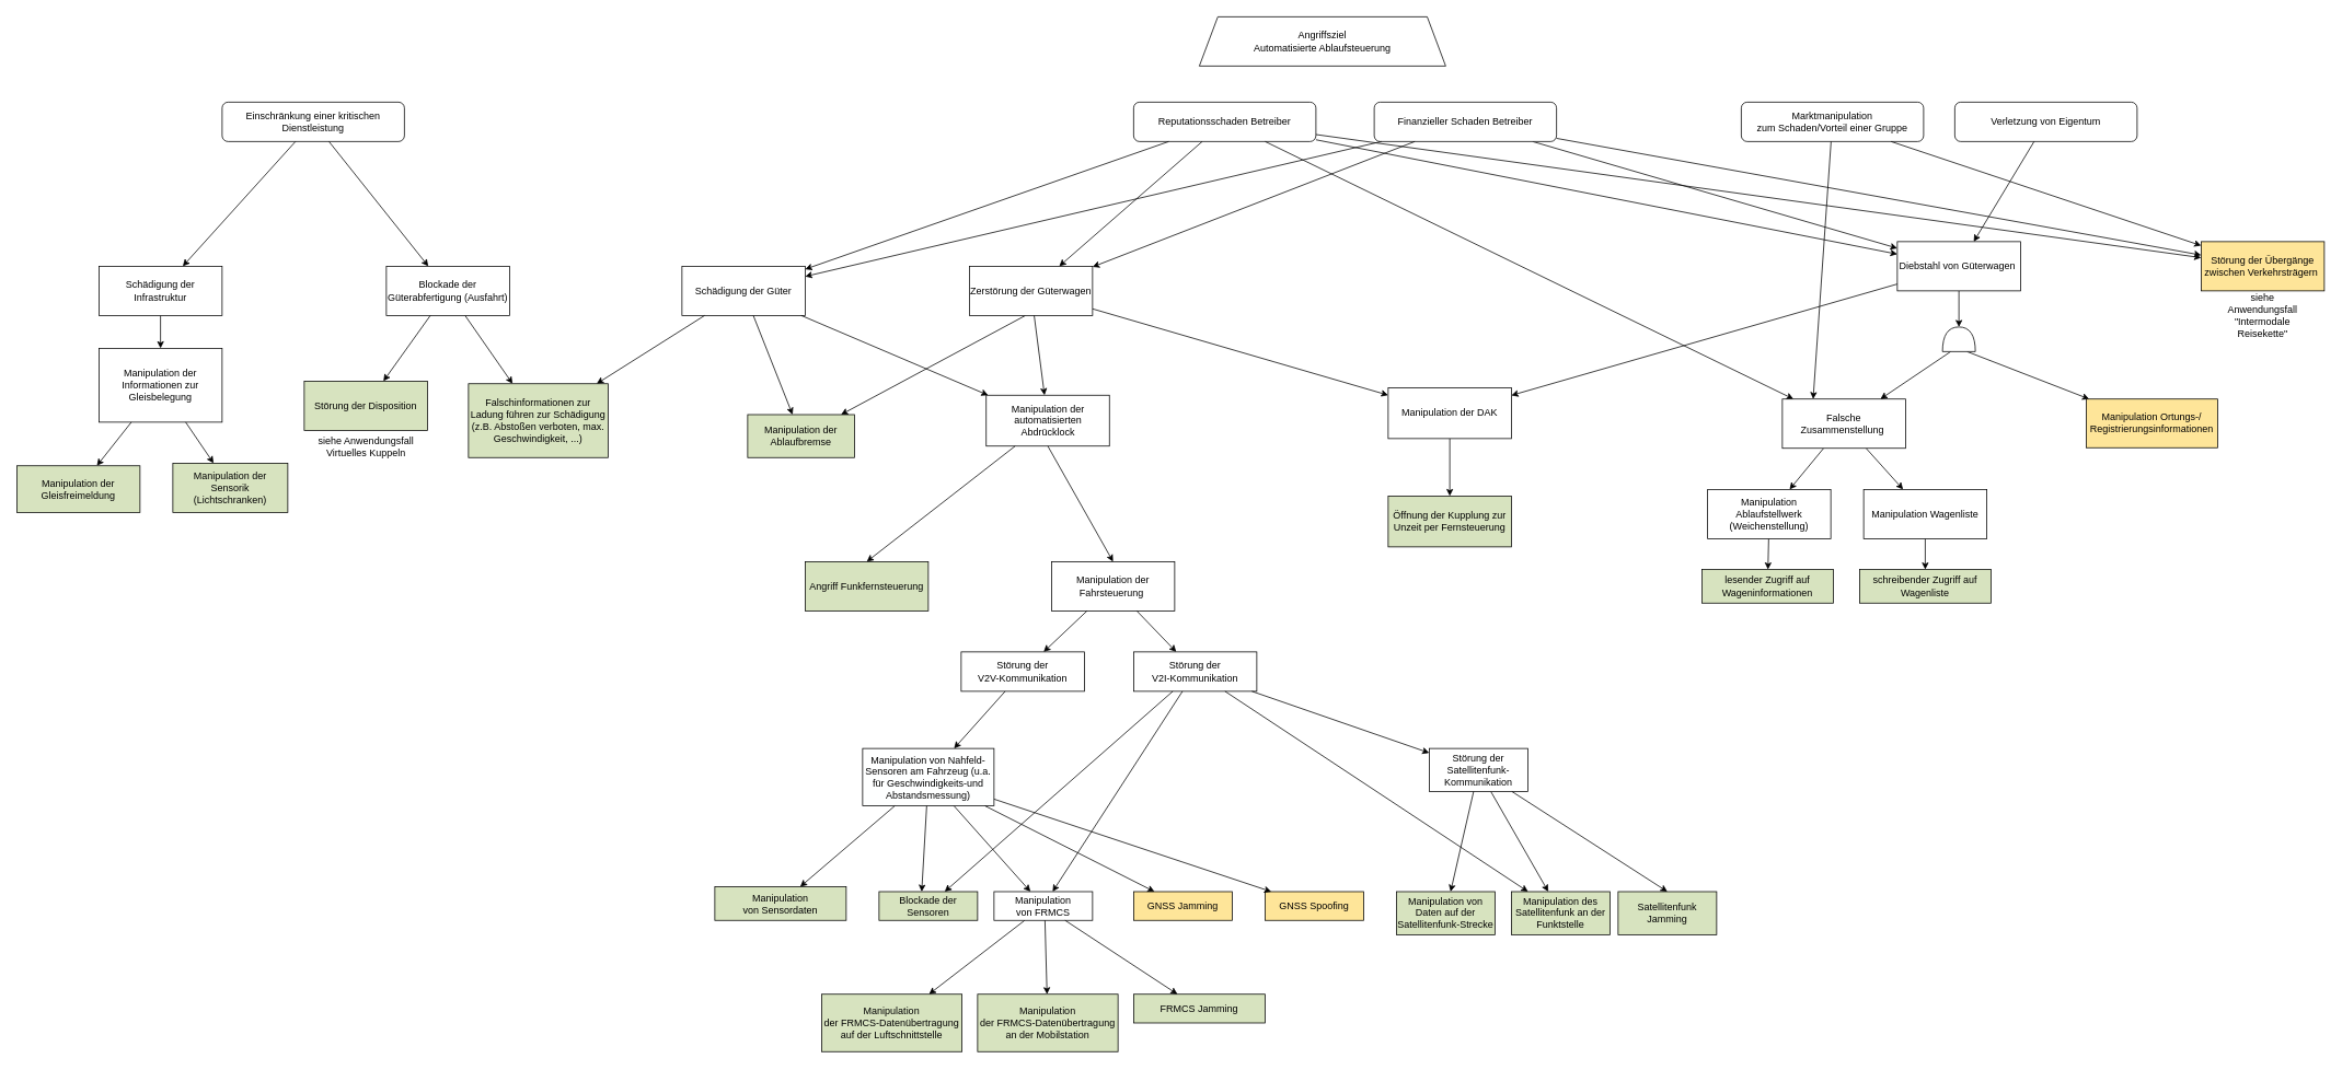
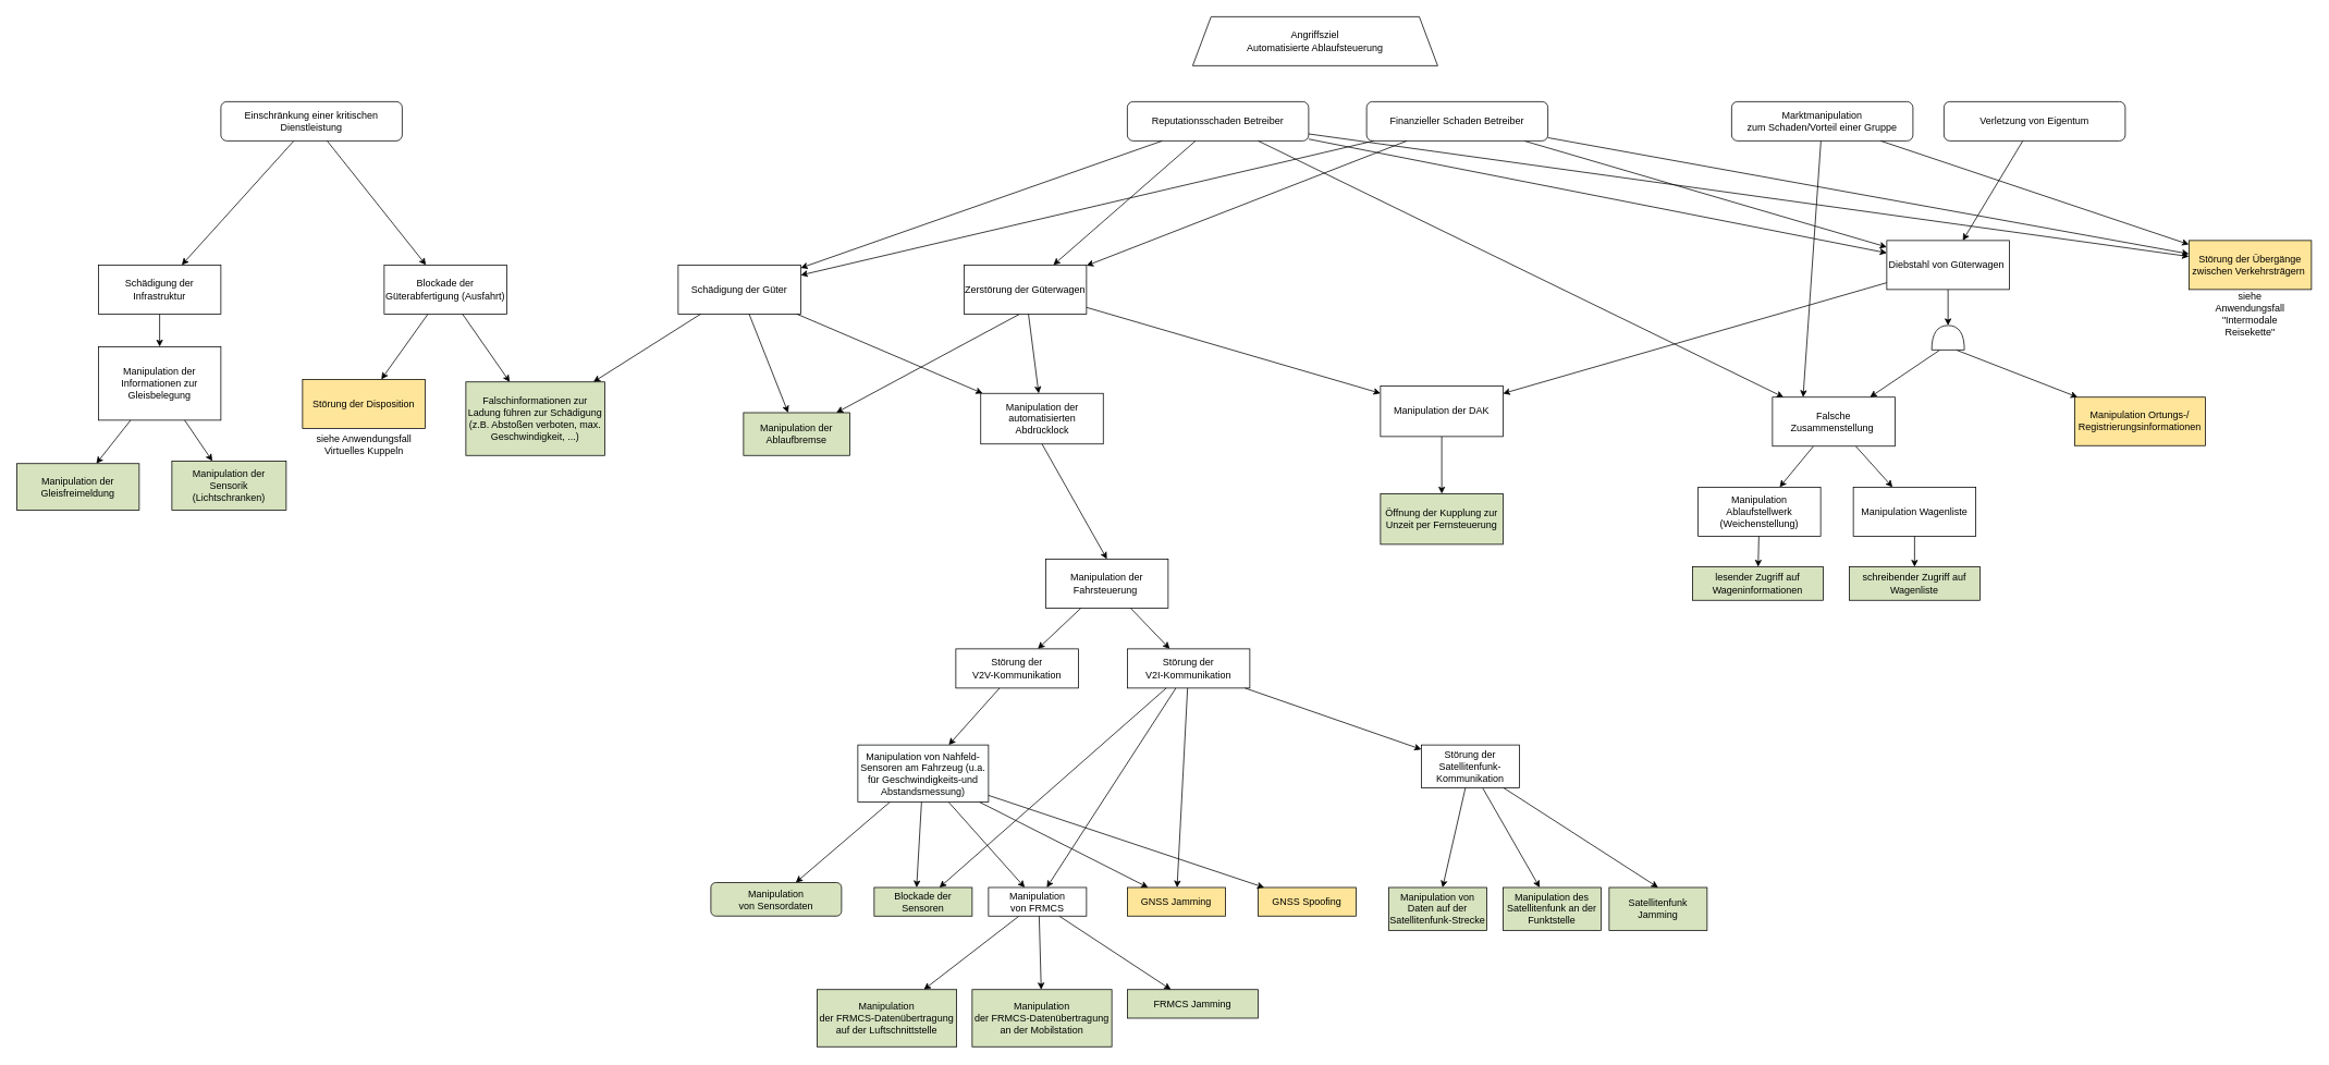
- <mxCell id="7" value="Störung der Disposition" style="fillColor=#d7e3bf;whiteSpace=wrap;" parent="1" vertex="1"><mxGeometry x="370" y="464" width="150" height="60" as="geometry" /></mxCell>
+ <mxCell id="7" value="Störung der Disposition" style="fillColor=#fee599;whiteSpace=wrap;" parent="1" vertex="1"><mxGeometry x="370" y="464" width="150" height="60" as="geometry" /></mxCell>
- <mxCell id="80" value="" style="rounded=0;orthogonalLoop=1;jettySize=auto;html=1;entryX=0.5;entryY=0;entryDx=0;entryDy=0;" parent="1" source="56" target="59" edge="1"><mxGeometry relative="1" as="geometry"><mxPoint x="1295" y="542" as="sourcePoint" /><mxPoint x="1365" y="694" as="targetPoint" /></mxGeometry></mxCell>
- <mxCell id="59" value="Angriff Funkfernsteuerung" style="whiteSpace=wrap;rounded=0;fillColor=#D7E3BF;" parent="1" vertex="1"><mxGeometry x="980" y="684" width="150" height="60" as="geometry" /></mxCell>
- <mxCell id="28" value="" style="endArrow=classic;" parent="1" source="25" target="44" edge="1"><mxGeometry width="50" height="50" relative="1" as="geometry"><mxPoint x="1439.358" y="859.16" as="sourcePoint" /><mxPoint x="1270" y="1081.16" as="targetPoint" /></mxGeometry></mxCell>
+ <mxCell id="28" value="" style="endArrow=classic;" parent="1" source="25" target="20" edge="1"><mxGeometry width="50" height="50" relative="1" as="geometry"><mxPoint x="1439.358" y="859.16" as="sourcePoint" /><mxPoint x="1270" y="1081.16" as="targetPoint" /></mxGeometry></mxCell>
- <mxCell id="13" value="Manipulation&#10;von Sensordaten" style="verticalAlign=middle;align=center;gradientColor=none;labelBackgroundColor=none;rounded=0;whiteSpace=wrap;fillColor=#D7E3BF;" parent="1" vertex="1"><mxGeometry x="870" y="1080.16" width="160" height="41" as="geometry" /></mxCell>
+ <mxCell id="13" value="Manipulation&#10;von Sensordaten" style="verticalAlign=middle;align=center;gradientColor=none;labelBackgroundColor=none;whiteSpace=wrap;fillColor=#D7E3BF;rounded=1;" parent="1" vertex="1"><mxGeometry x="870" y="1080.16" width="160" height="41" as="geometry" /></mxCell>
